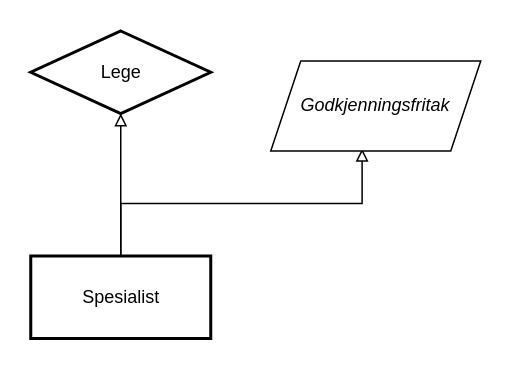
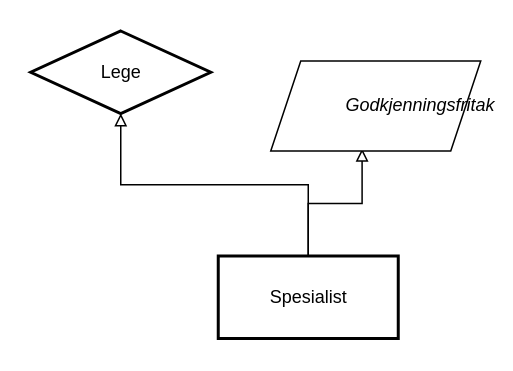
- <mxCell id="7" value="&lt;i&gt;Godkjenningsfritak&lt;/i&gt;" style="text;html=1;strokeColor=none;fillColor=none;align=center;verticalAlign=middle;whiteSpace=wrap;rounded=0;" parent="1" vertex="1"><mxGeometry x="220" y="55" width="60" height="30" as="geometry" /></mxCell>
+ <mxCell id="7" value="&lt;i&gt;Godkjenningsfritak&lt;/i&gt;" style="text;html=1;strokeColor=none;fillColor=none;align=center;verticalAlign=middle;whiteSpace=wrap;rounded=0;" parent="1" vertex="1"><mxGeometry x="250" y="55" width="60" height="30" as="geometry" /></mxCell>
- <mxCell id="4" value="Spesialist" style="html=1;strokeWidth=2;" parent="1" vertex="1"><mxGeometry x="20" y="170" width="120" height="55" as="geometry" /></mxCell>
+ <mxCell id="4" value="Spesialist" style="html=1;strokeWidth=2;" parent="1" vertex="1"><mxGeometry x="145" y="170" width="120" height="55" as="geometry" /></mxCell>
